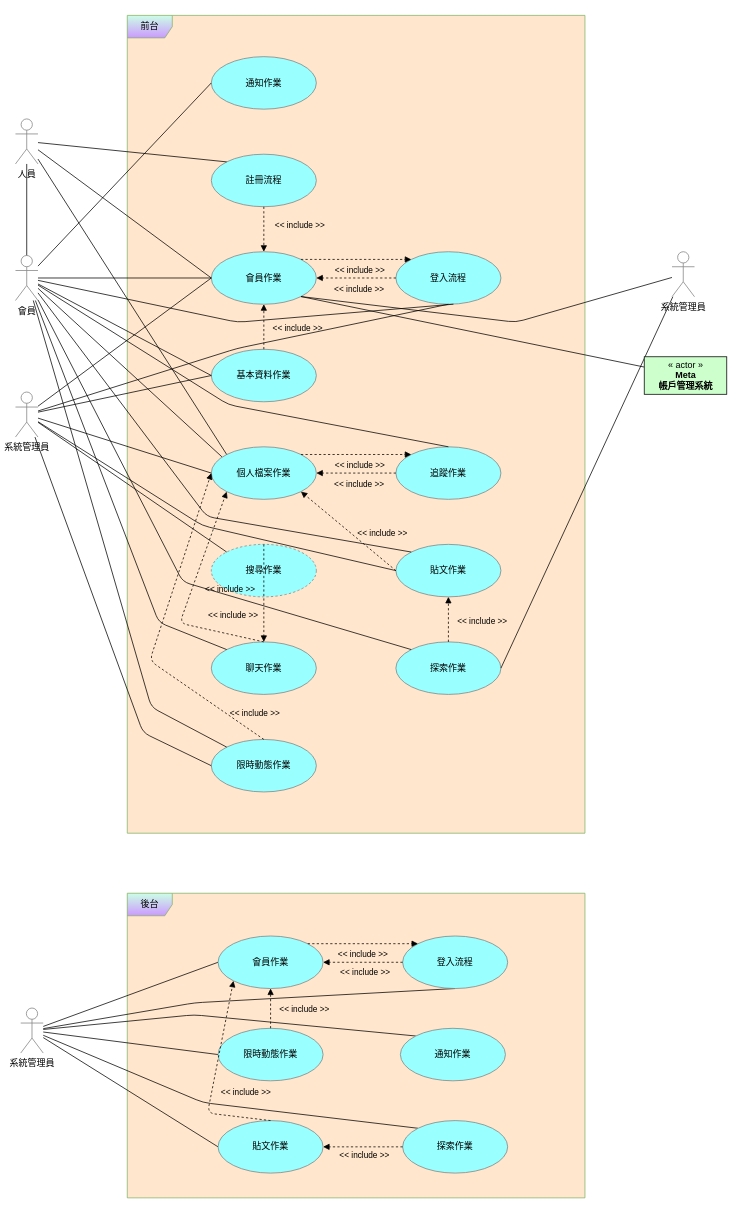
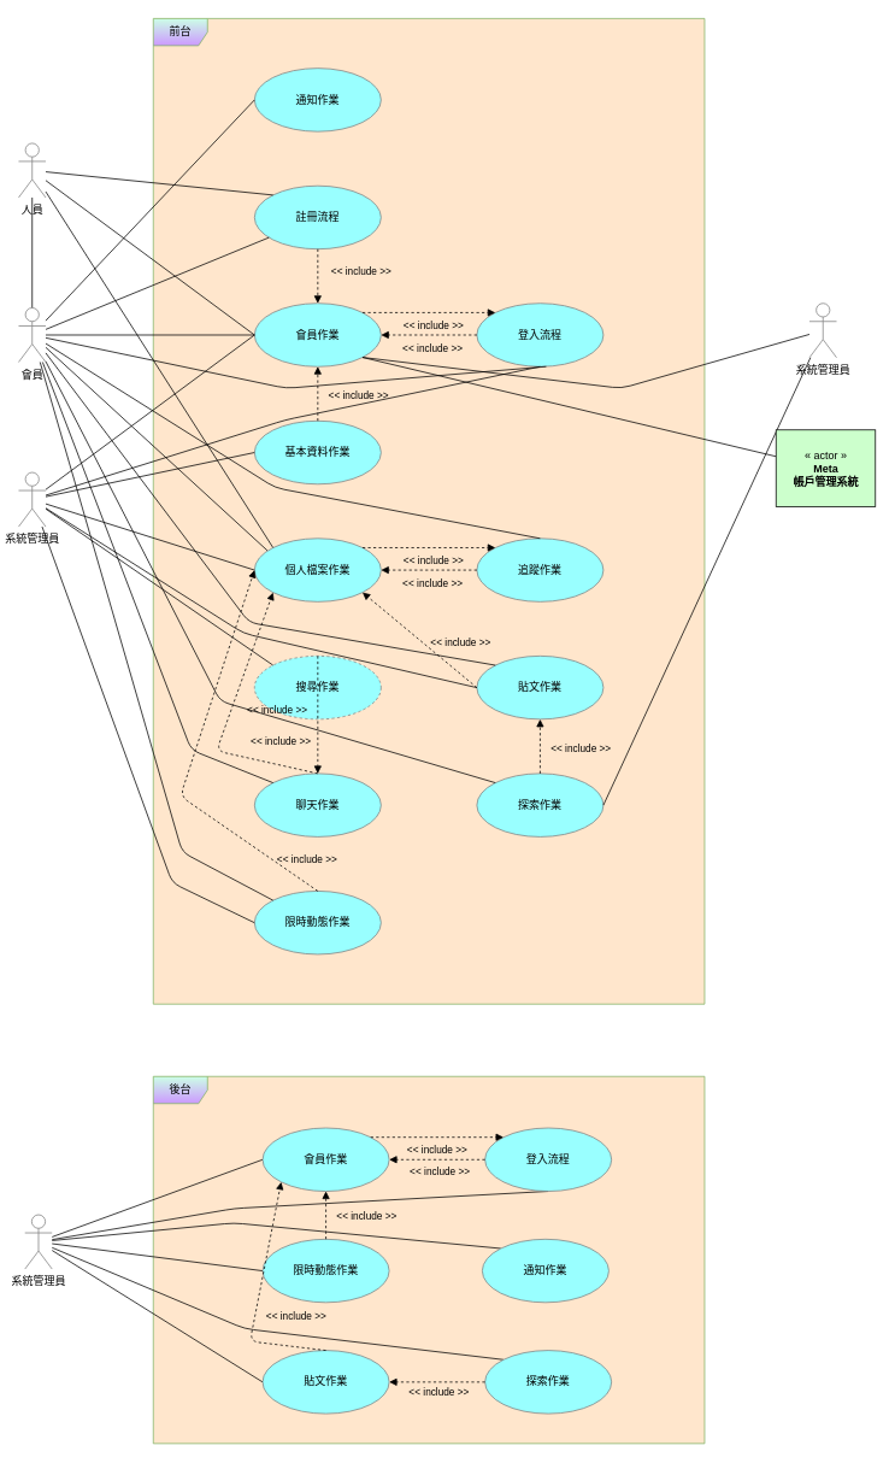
- <mxCell id="32" style="edgeStyle=none;html=1;entryX=0;entryY=0.5;entryDx=0;entryDy=0;fontColor=#000000;endArrow=none;endFill=0;strokeColor=#000000;" parent="1" source="41" target="13" edge="1"><mxGeometry relative="1" as="geometry" /></mxCell>
+ <mxCell id="32" style="edgeStyle=none;html=1;fontColor=#000000;endArrow=none;endFill=0;strokeColor=#000000;" parent="1" source="41" target="4" edge="1"><mxGeometry relative="1" as="geometry" /></mxCell>
- <mxCell id="54" value="« actor »&lt;br&gt;&lt;b&gt;Meta&lt;br&gt;帳戶管理系統&lt;/b&gt;" style="html=1;labelBorderColor=none;fontColor=#000000;strokeColor=#000000;fillColor=#CCFFCC;gradientColor=none;" parent="1" vertex="1"><mxGeometry x="858" y="475" width="110" height="50" as="geometry" /></mxCell>
+ <mxCell id="54" value="« actor »&lt;br&gt;&lt;b&gt;Meta&lt;br&gt;帳戶管理系統&lt;/b&gt;" style="html=1;labelBorderColor=none;fontColor=#000000;strokeColor=#000000;fillColor=#CCFFCC;gradientColor=none;" parent="1" vertex="1"><mxGeometry x="858" y="475" width="110" height="85" as="geometry" /></mxCell>
